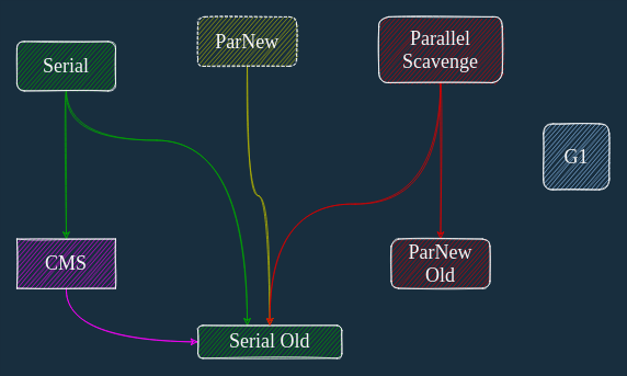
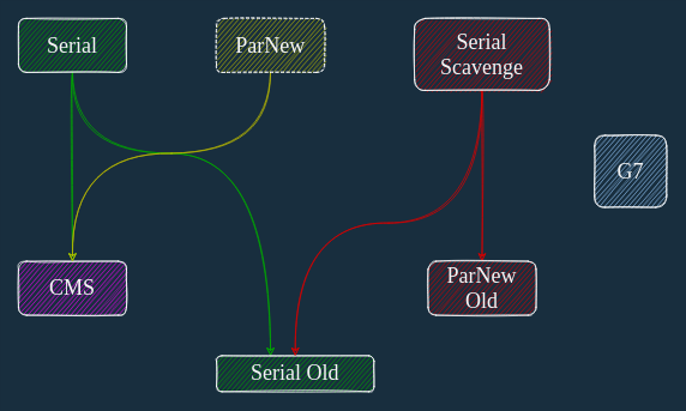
- <mxCell id="13" value="&lt;font face=&quot;Otomanopee One&quot; data-font-src=&quot;https://fonts.googleapis.com/css?family=Otomanopee+One&quot; style=&quot;font-size: 24px&quot; color=&quot;#f5f5f5&quot;&gt;Parallel&lt;br&gt;Scavenge&lt;br&gt;&lt;/font&gt;" style="whiteSpace=wrap;html=1;fontColor=#1A1A1A;strokeColor=#FFFFFF;sketch=1;rounded=1;fillColor=#D90000;" parent="1" vertex="1"><mxGeometry x="460" y="20" width="150" height="80" as="geometry" /></mxCell>
+ <mxCell id="13" value="&lt;font face=&quot;Otomanopee One&quot; data-font-src=&quot;https://fonts.googleapis.com/css?family=Otomanopee+One&quot; style=&quot;font-size: 24px&quot; color=&quot;#f5f5f5&quot;&gt;Serial&lt;br&gt;Scavenge&lt;br&gt;&lt;/font&gt;" style="whiteSpace=wrap;html=1;fontColor=#1A1A1A;strokeColor=#FFFFFF;sketch=1;rounded=1;fillColor=#D90000;" parent="1" vertex="1"><mxGeometry x="460" y="20" width="150" height="80" as="geometry" /></mxCell>
- <mxCell id="4" value="&lt;font face=&quot;Otomanopee One&quot; data-font-src=&quot;https://fonts.googleapis.com/css?family=Otomanopee+One&quot; style=&quot;font-size: 24px&quot; color=&quot;#f5f5f5&quot;&gt;Serial&lt;/font&gt;" style="whiteSpace=wrap;html=1;fontColor=#1A1A1A;strokeColor=#FFFFFF;sketch=1;rounded=1;fillColor=#00A800;" parent="1" vertex="1"><mxGeometry x="20" y="50" width="120" height="60" as="geometry" /></mxCell>
+ <mxCell id="4" value="&lt;font face=&quot;Otomanopee One&quot; data-font-src=&quot;https://fonts.googleapis.com/css?family=Otomanopee+One&quot; style=&quot;font-size: 24px&quot; color=&quot;#f5f5f5&quot;&gt;Serial&lt;/font&gt;" style="whiteSpace=wrap;html=1;fontColor=#1A1A1A;strokeColor=#FFFFFF;sketch=1;rounded=1;fillColor=#00A800;" parent="1" vertex="1"><mxGeometry x="20" y="20" width="120" height="60" as="geometry" /></mxCell>
- <mxCell id="15" value="&lt;font face=&quot;Otomanopee One&quot; data-font-src=&quot;https://fonts.googleapis.com/css?family=Otomanopee+One&quot; style=&quot;font-size: 24px&quot; color=&quot;#f5f5f5&quot;&gt;G1&lt;/font&gt;" style="whiteSpace=wrap;html=1;fontColor=#1A1A1A;strokeColor=#FFFFFF;sketch=1;rounded=1;fillColor=#99CCFF;" parent="1" vertex="1"><mxGeometry x="660" y="150" width="80" height="80" as="geometry" /></mxCell>
+ <mxCell id="15" value="&lt;font face=&quot;Otomanopee One&quot; data-font-src=&quot;https://fonts.googleapis.com/css?family=Otomanopee+One&quot; style=&quot;font-size: 24px&quot; color=&quot;#f5f5f5&quot;&gt;G7&lt;/font&gt;" style="whiteSpace=wrap;html=1;fontColor=#1A1A1A;strokeColor=#FFFFFF;sketch=1;rounded=1;fillColor=#99CCFF;" parent="1" vertex="1"><mxGeometry x="660" y="150" width="80" height="80" as="geometry" /></mxCell>
+ <mxCell id="8" style="edgeStyle=orthogonalEdgeStyle;curved=1;sketch=1;orthogonalLoop=1;jettySize=auto;html=1;entryX=0.5;entryY=0;entryDx=0;entryDy=0;fontColor=#FFFFFF;strokeColor=#B8B800;" parent="1" source="9" target="6" edge="1"><mxGeometry relative="1" as="geometry"><Array as="points"><mxPoint x="300" y="170" /><mxPoint x="80" y="170" /></Array></mxGeometry></mxCell>
- <mxCell id="7" style="edgeStyle=orthogonalEdgeStyle;curved=1;sketch=1;orthogonalLoop=1;jettySize=auto;html=1;entryX=0.5;entryY=0;entryDx=0;entryDy=0;fontColor=#FFFFFF;strokeColor=#B8B800;" parent="1" source="9" target="10" edge="1"><mxGeometry relative="1" as="geometry" /></mxCell>
- <mxCell id="6" value="&lt;font face=&quot;Otomanopee One&quot; data-font-src=&quot;https://fonts.googleapis.com/css?family=Otomanopee+One&quot; style=&quot;font-size: 24px&quot; color=&quot;#f5f5f5&quot;&gt;CMS&lt;/font&gt;" style="whiteSpace=wrap;html=1;fontColor=#1A1A1A;strokeColor=#FFFFFF;sketch=1;fillColor=#FF00FF;rounded=0;" parent="1" vertex="1"><mxGeometry x="20" y="290" width="120" height="60" as="geometry" /></mxCell>
+ <mxCell id="6" value="&lt;font face=&quot;Otomanopee One&quot; data-font-src=&quot;https://fonts.googleapis.com/css?family=Otomanopee+One&quot; style=&quot;font-size: 24px&quot; color=&quot;#f5f5f5&quot;&gt;CMS&lt;/font&gt;" style="whiteSpace=wrap;html=1;fontColor=#1A1A1A;strokeColor=#FFFFFF;sketch=1;rounded=1;fillColor=#FF00FF;" parent="1" vertex="1"><mxGeometry x="20" y="290" width="120" height="60" as="geometry" /></mxCell>
- <mxCell id="5" style="edgeStyle=orthogonalEdgeStyle;curved=1;sketch=1;orthogonalLoop=1;jettySize=auto;html=1;entryX=0;entryY=0.5;entryDx=0;entryDy=0;fontColor=#FFFFFF;exitX=0.5;exitY=1;exitDx=0;exitDy=0;strokeColor=#FF00FF;" parent="1" source="6" target="10" edge="1"><mxGeometry relative="1" as="geometry" /></mxCell>
